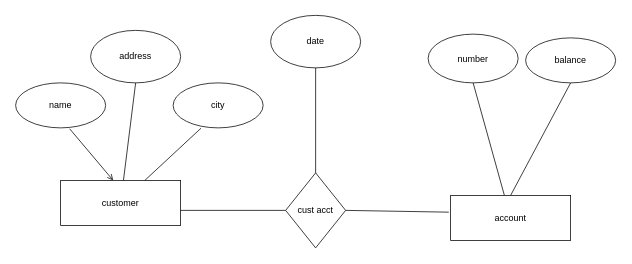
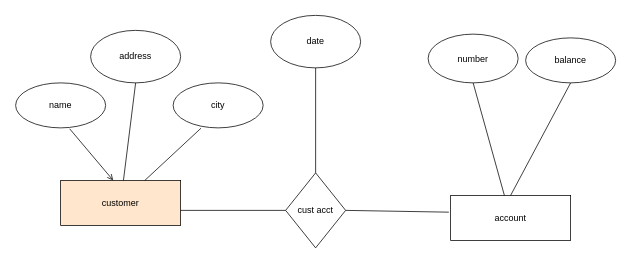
- <mxCell id="2" value="customer" style="rounded=0;whiteSpace=wrap;html=1;" vertex="1" parent="1"><mxGeometry x="80" y="240" width="160" height="60" as="geometry" /></mxCell>
+ <mxCell id="2" value="customer" style="rounded=0;whiteSpace=wrap;html=1;fillColor=#ffe6cc;" vertex="1" parent="1"><mxGeometry x="80" y="240" width="160" height="60" as="geometry" /></mxCell>
